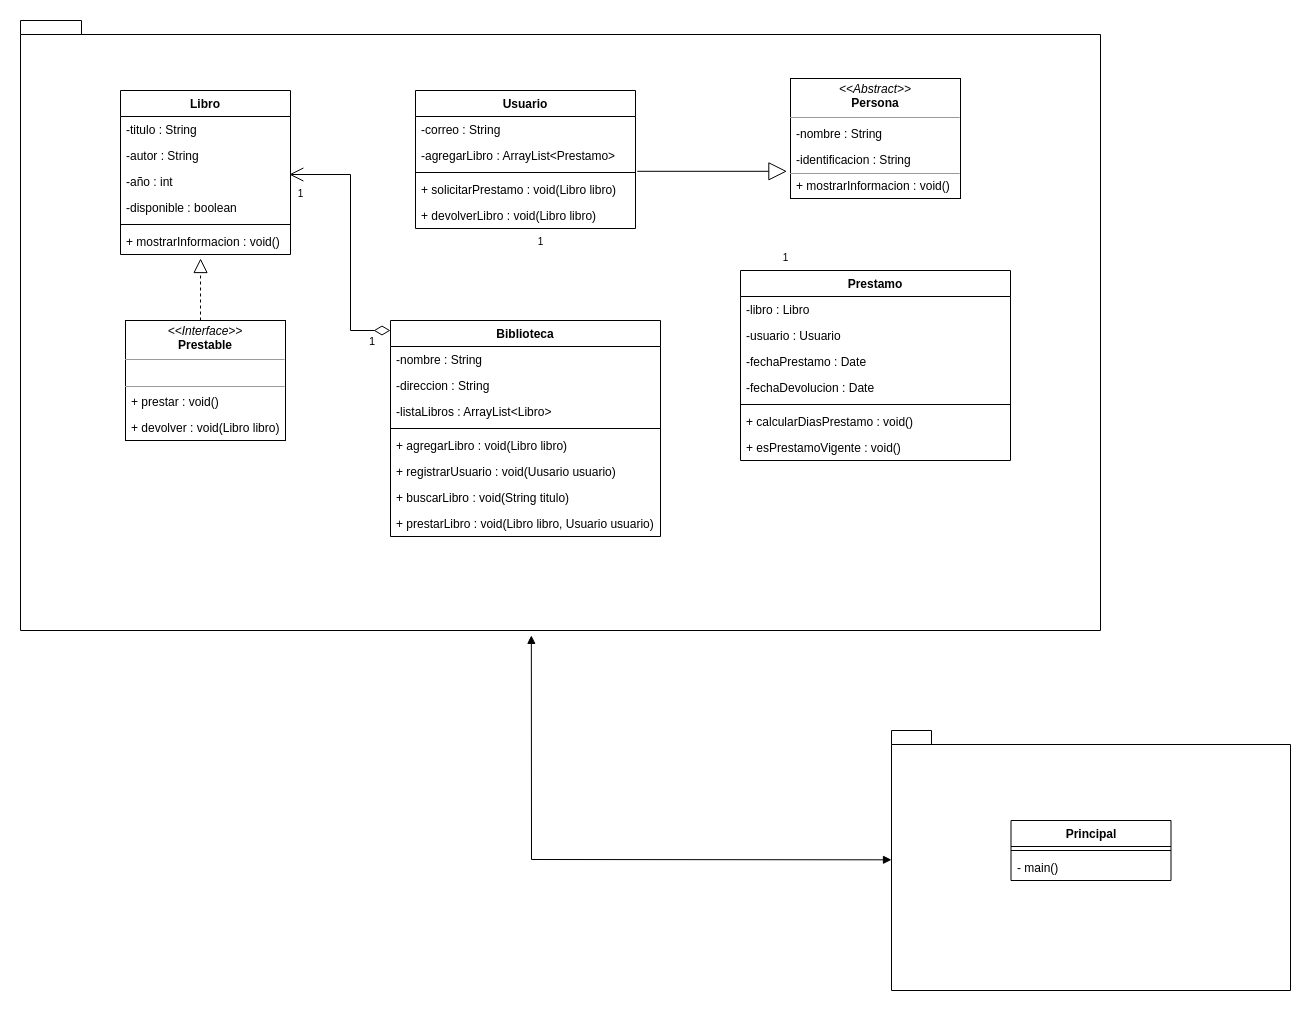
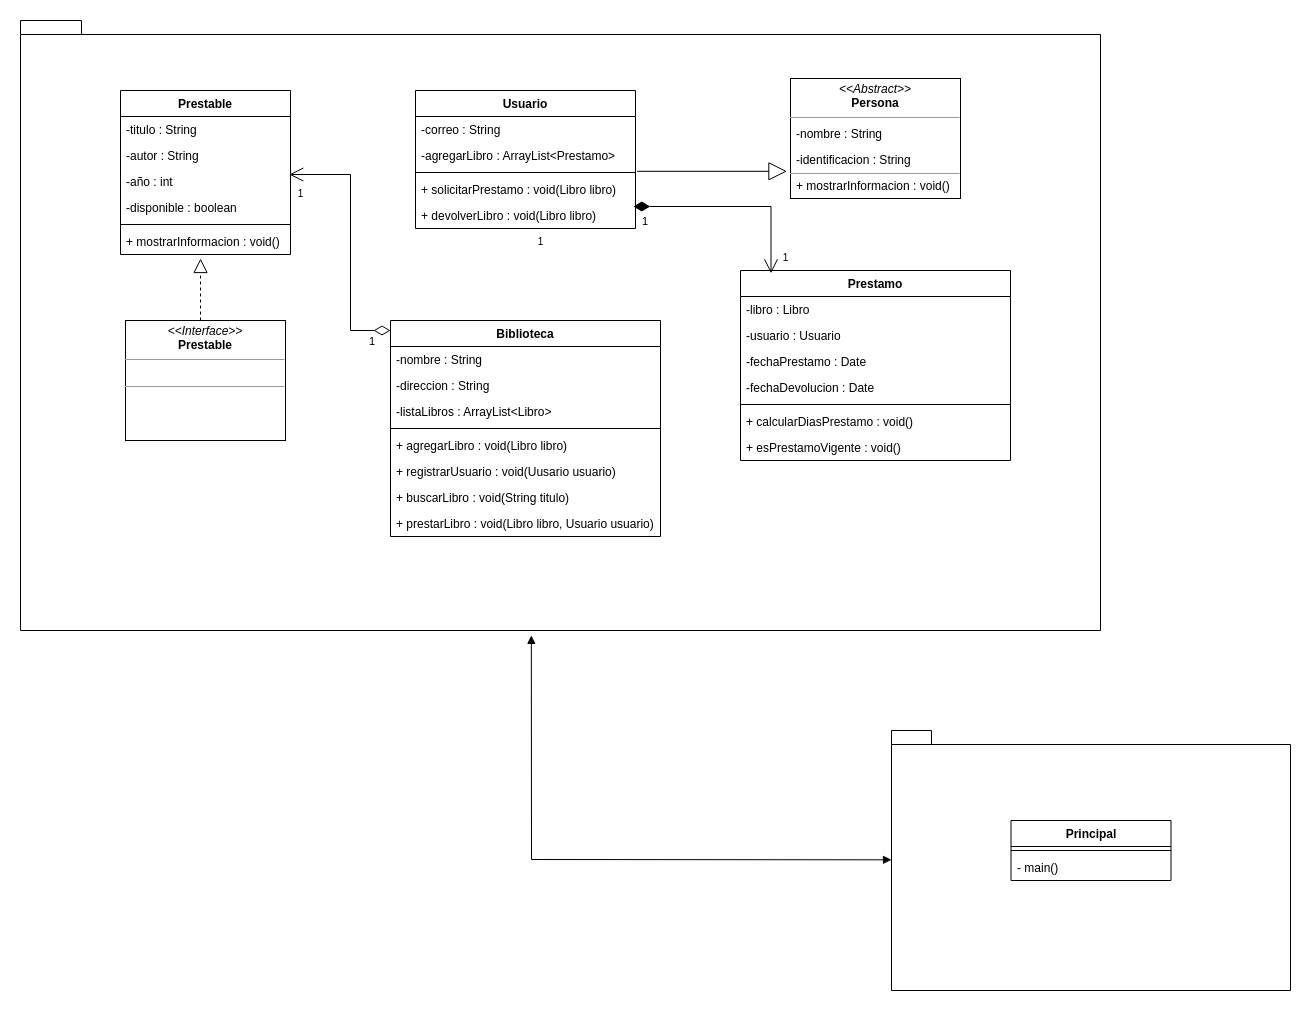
- <mxCell id="27" value="Libro" style="swimlane;fontStyle=1;align=center;verticalAlign=top;childLayout=stackLayout;horizontal=1;startSize=26;horizontalStack=0;resizeParent=1;resizeParentMax=0;resizeLast=0;collapsible=1;marginBottom=0;whiteSpace=wrap;html=1;" vertex="1" parent="1"><mxGeometry x="120" y="90" width="170" height="164" as="geometry" /></mxCell>
+ <mxCell id="27" value="Prestable" style="swimlane;fontStyle=1;align=center;verticalAlign=top;childLayout=stackLayout;horizontal=1;startSize=26;horizontalStack=0;resizeParent=1;resizeParentMax=0;resizeLast=0;collapsible=1;marginBottom=0;whiteSpace=wrap;html=1;" vertex="1" parent="1"><mxGeometry x="120" y="90" width="170" height="164" as="geometry" /></mxCell>
+ <mxCell id="45" value="1" style="endArrow=open;html=1;endSize=12;startArrow=diamondThin;startSize=14;startFill=1;edgeStyle=orthogonalEdgeStyle;align=left;verticalAlign=bottom;rounded=0;exitX=0.99;exitY=0.154;exitDx=0;exitDy=0;exitPerimeter=0;entryX=0.113;entryY=0.015;entryDx=0;entryDy=0;entryPerimeter=0;" edge="1" parent="1" source="22" target="34"><mxGeometry x="-0.93" y="-24" relative="1" as="geometry"><mxPoint x="670" y="200" as="sourcePoint" /><mxPoint x="830" y="270" as="targetPoint" /><Array as="points"><mxPoint x="770" y="206" /></Array><mxPoint as="offset" /></mxGeometry></mxCell>
- <mxCell id="25" value="+ prestar : void()" style="text;strokeColor=none;fillColor=none;align=left;verticalAlign=top;spacingLeft=4;spacingRight=4;overflow=hidden;rotatable=0;points=[[0,0.5],[1,0.5]];portConstraint=eastwest;whiteSpace=wrap;html=1;" vertex="1" parent="1"><mxGeometry x="125" y="388" width="160" height="26" as="geometry" /></mxCell>
- <mxCell id="26" value="+ devolver : void(Libro libro)" style="text;strokeColor=none;fillColor=none;align=left;verticalAlign=top;spacingLeft=4;spacingRight=4;overflow=hidden;rotatable=0;points=[[0,0.5],[1,0.5]];portConstraint=eastwest;whiteSpace=wrap;html=1;" vertex="1" parent="1"><mxGeometry x="125" y="414" width="160" height="26" as="geometry" /></mxCell>
